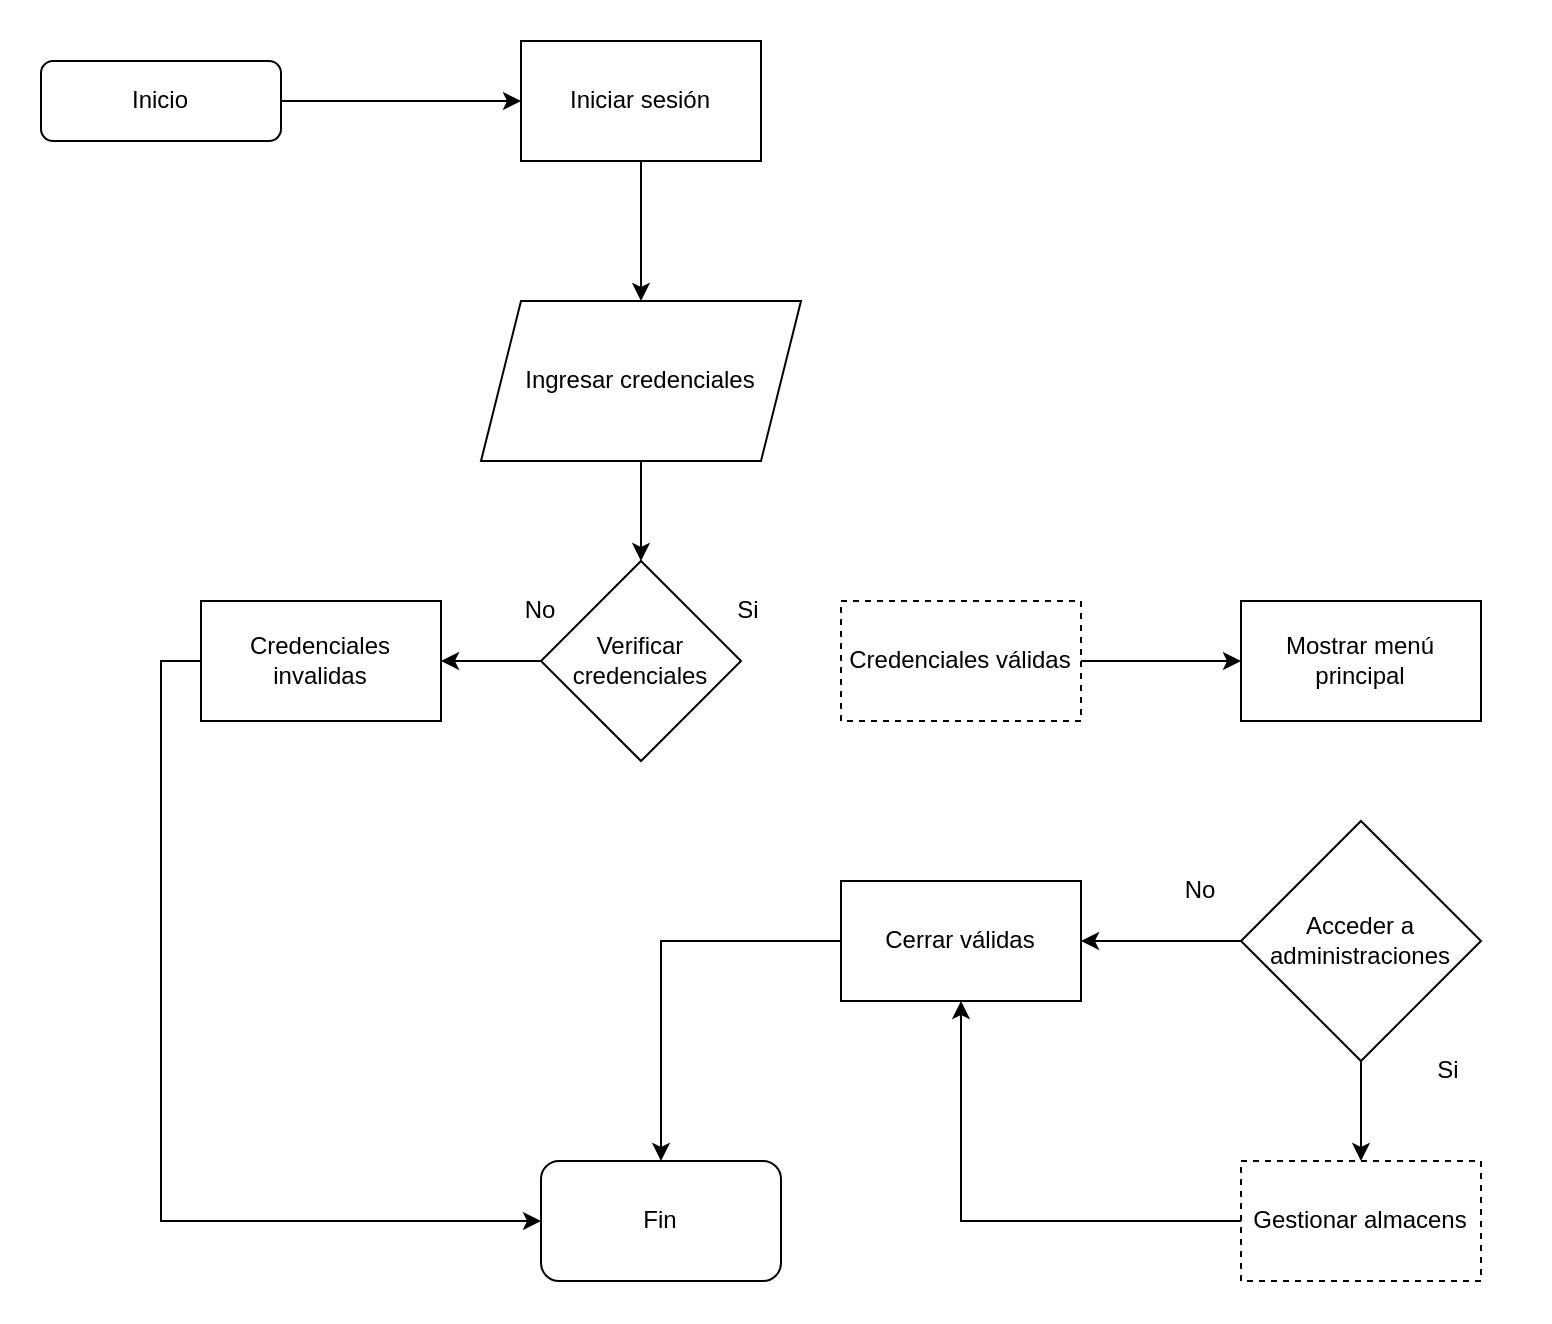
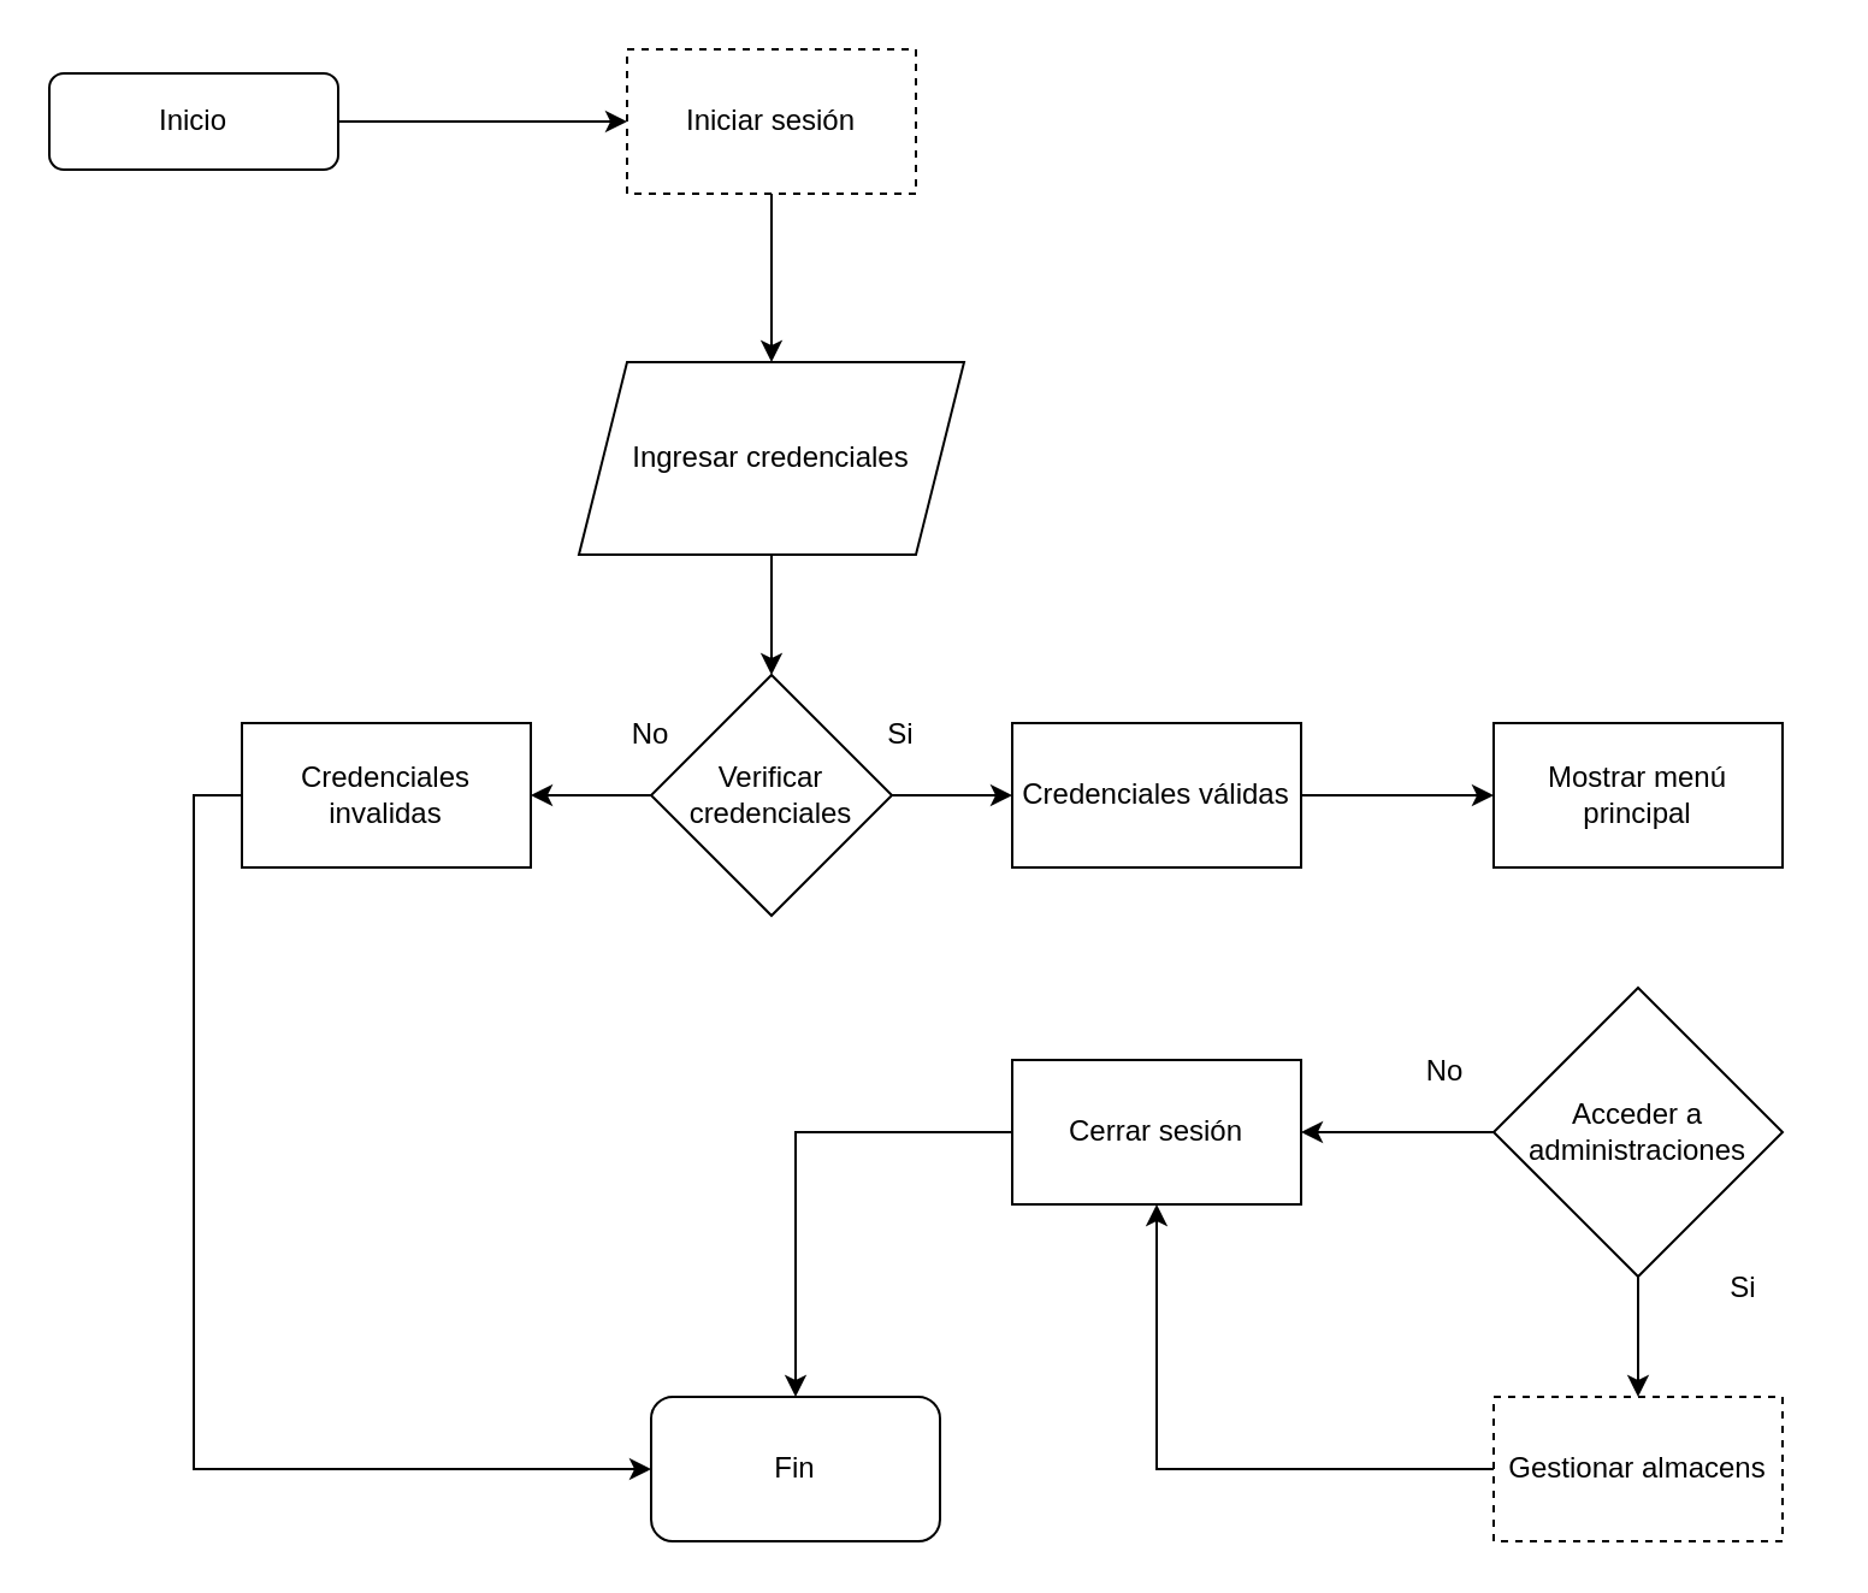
- <mxCell id="7" value="Iniciar sesión" style="rounded=0;whiteSpace=wrap;html=1;" vertex="1" parent="1"><mxGeometry x="260" y="20" width="120" height="60" as="geometry" /></mxCell>
+ <mxCell id="7" value="Iniciar sesión" style="rounded=0;whiteSpace=wrap;html=1;dashed=1;" vertex="1" parent="1"><mxGeometry x="260" y="20" width="120" height="60" as="geometry" /></mxCell>
+ <mxCell id="9" value="" style="edgeStyle=orthogonalEdgeStyle;rounded=0;orthogonalLoop=1;jettySize=auto;html=1;" edge="1" parent="1" source="10" target="15"><mxGeometry relative="1" as="geometry" /></mxCell>
- <mxCell id="15" value="Credenciales válidas" style="whiteSpace=wrap;html=1;rounded=0;dashed=1;" vertex="1" parent="1"><mxGeometry x="420" y="300" width="120" height="60" as="geometry" /></mxCell>
+ <mxCell id="15" value="Credenciales válidas" style="whiteSpace=wrap;html=1;rounded=0;" vertex="1" parent="1"><mxGeometry x="420" y="300" width="120" height="60" as="geometry" /></mxCell>
- <mxCell id="27" value="Cerrar válidas" style="whiteSpace=wrap;html=1;rounded=0;" vertex="1" parent="1"><mxGeometry x="420" y="440" width="120" height="60" as="geometry" /></mxCell>
+ <mxCell id="27" value="Cerrar sesión" style="whiteSpace=wrap;html=1;rounded=0;" vertex="1" parent="1"><mxGeometry x="420" y="440" width="120" height="60" as="geometry" /></mxCell>
